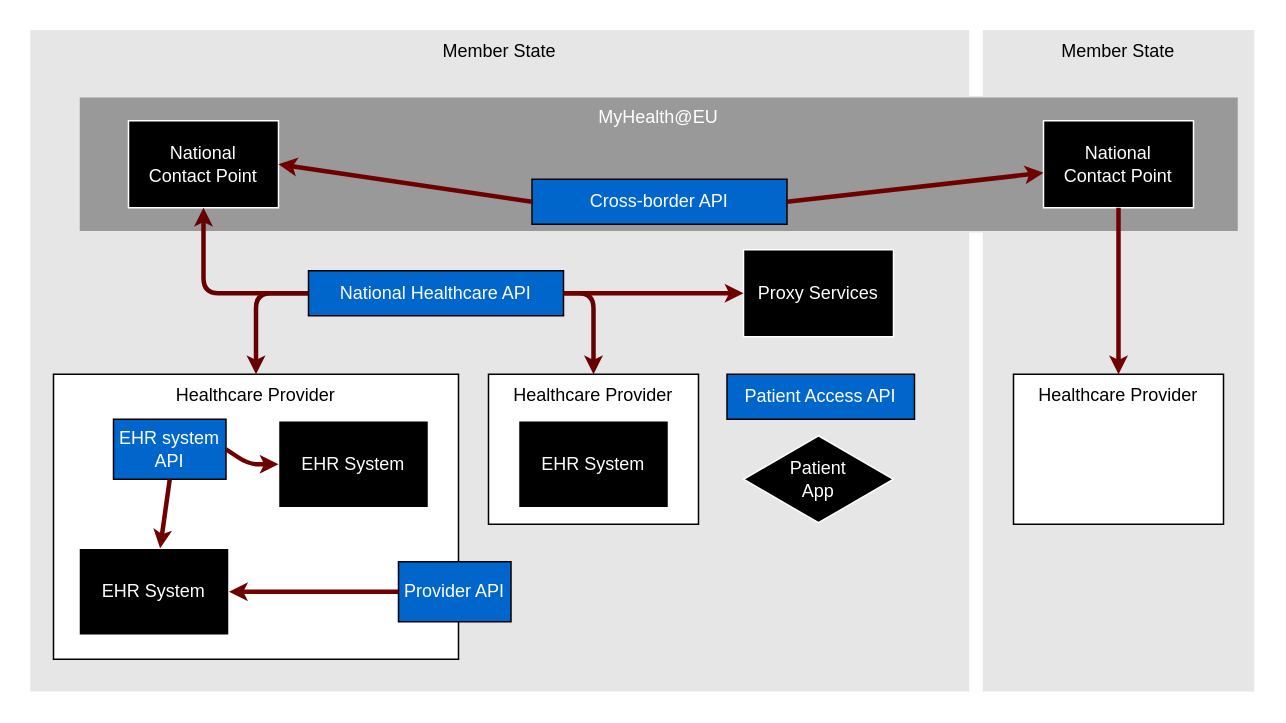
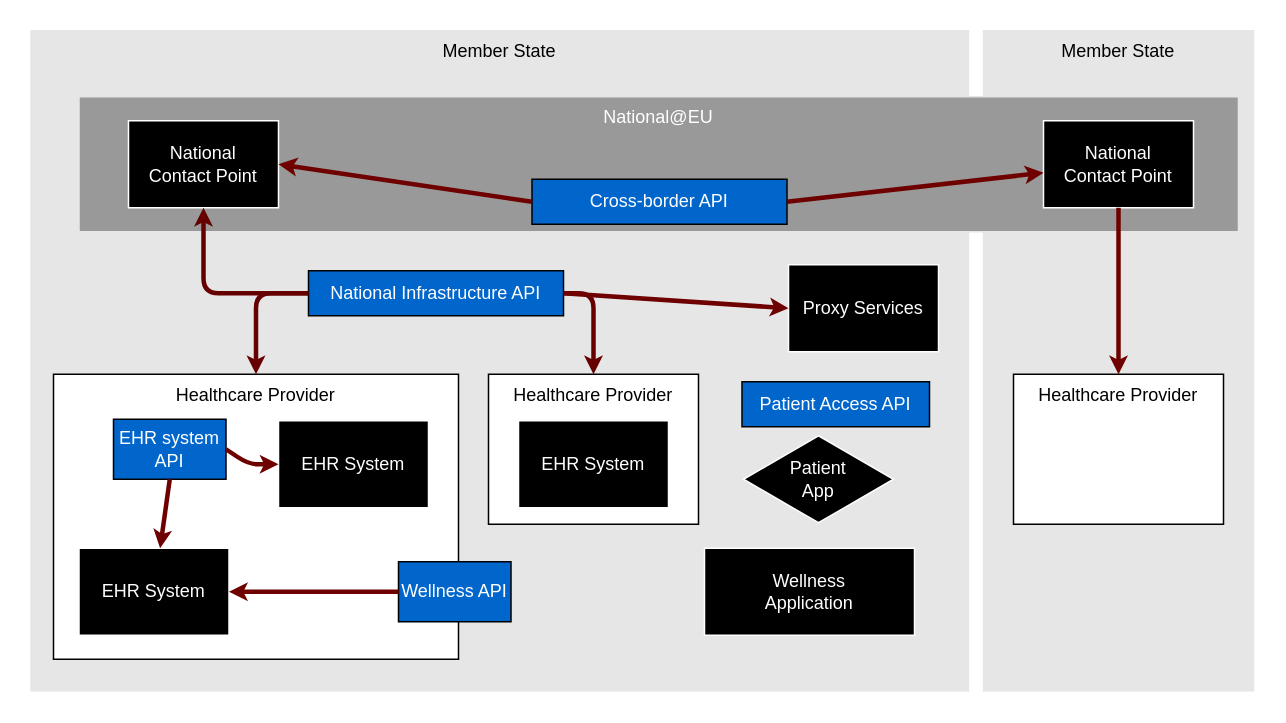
- <mxCell id="4" value="&lt;font style=&quot;color: rgb(255, 255, 255);&quot;&gt;MyHealth@EU&lt;/font&gt;" style="whiteSpace=wrap;html=1;fillColor=#999999;strokeColor=#E6E6E6;verticalAlign=top;" parent="1" vertex="1"><mxGeometry x="52" y="64" width="773" height="90" as="geometry" /></mxCell>
+ <mxCell id="4" value="&lt;font style=&quot;color: rgb(255, 255, 255);&quot;&gt;National@EU&lt;/font&gt;" style="whiteSpace=wrap;html=1;fillColor=#999999;strokeColor=#E6E6E6;verticalAlign=top;" parent="1" vertex="1"><mxGeometry x="52" y="64" width="773" height="90" as="geometry" /></mxCell>
- <mxCell id="17" value="&lt;font style=&quot;color: rgb(255, 255, 255);&quot;&gt;National Healthcare API&lt;br&gt;&lt;/font&gt;" style="whiteSpace=wrap;html=1;fillColor=#0066CC;fontColor=light-dark(#fafafa, #ededed);" parent="1" vertex="1"><mxGeometry x="205" y="180" width="170" height="30" as="geometry" /></mxCell>
+ <mxCell id="17" value="&lt;font style=&quot;color: rgb(255, 255, 255);&quot;&gt;National Infrastructure API&lt;br&gt;&lt;/font&gt;" style="whiteSpace=wrap;html=1;fillColor=#0066CC;fontColor=light-dark(#fafafa, #ededed);" parent="1" vertex="1"><mxGeometry x="205" y="180" width="170" height="30" as="geometry" /></mxCell>
- <mxCell id="28" value="&lt;font color=&quot;#ffffff&quot;&gt;Proxy Services&lt;/font&gt;" style="whiteSpace=wrap;html=1;strokeColor=#FFFFFF;fillColor=#000000;verticalAlign=middle;" parent="1" vertex="1"><mxGeometry x="495" y="166" width="100" height="58" as="geometry" /></mxCell>
+ <mxCell id="28" value="&lt;font color=&quot;#ffffff&quot;&gt;Proxy Services&lt;/font&gt;" style="whiteSpace=wrap;html=1;strokeColor=#FFFFFF;fillColor=#000000;verticalAlign=middle;" parent="1" vertex="1"><mxGeometry x="525" y="176" width="100" height="58" as="geometry" /></mxCell>
- <mxCell id="30" value="&lt;font style=&quot;color: rgb(255, 255, 255);&quot;&gt;Patient Access API&lt;br&gt;&lt;/font&gt;" style="whiteSpace=wrap;html=1;fillColor=#0066CC;fontColor=light-dark(#fafafa, #ededed);" parent="1" vertex="1"><mxGeometry x="484" y="249" width="125" height="30" as="geometry" /></mxCell>
+ <mxCell id="30" value="&lt;font style=&quot;color: rgb(255, 255, 255);&quot;&gt;Patient Access API&lt;br&gt;&lt;/font&gt;" style="whiteSpace=wrap;html=1;fillColor=#0066CC;fontColor=light-dark(#fafafa, #ededed);" parent="1" vertex="1"><mxGeometry x="494" y="254" width="125" height="30" as="geometry" /></mxCell>
- <mxCell id="12" value="&lt;div&gt;&lt;font style=&quot;color: rgb(255, 255, 255);&quot;&gt;Provider API&lt;/font&gt;&lt;/div&gt;" style="whiteSpace=wrap;html=1;fillColor=#0066CC;fontColor=light-dark(#fafafa, #ededed);" parent="1" vertex="1"><mxGeometry x="265" y="374" width="75" height="40" as="geometry" /></mxCell>
+ <mxCell id="12" value="&lt;div&gt;&lt;font style=&quot;color: rgb(255, 255, 255);&quot;&gt;Wellness API&lt;/font&gt;&lt;/div&gt;" style="whiteSpace=wrap;html=1;fillColor=#0066CC;fontColor=light-dark(#fafafa, #ededed);" parent="1" vertex="1"><mxGeometry x="265" y="374" width="75" height="40" as="geometry" /></mxCell>
+ <mxCell id="11" value="&lt;font color=&quot;#ffffff&quot;&gt;Wellness&lt;/font&gt;&lt;div&gt;&lt;font color=&quot;#ffffff&quot;&gt;Application&lt;/font&gt;&lt;/div&gt;" style="whiteSpace=wrap;html=1;strokeColor=#FFFFFF;fillColor=#000000;verticalAlign=middle;" parent="1" vertex="1"><mxGeometry x="469" y="365" width="140" height="58" as="geometry" /></mxCell>
